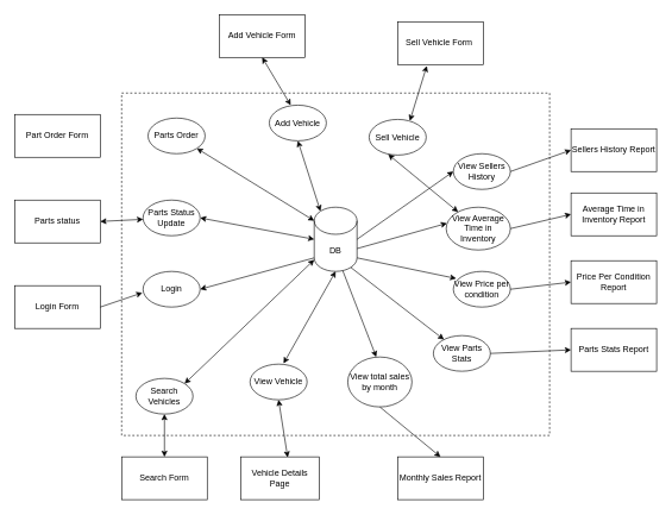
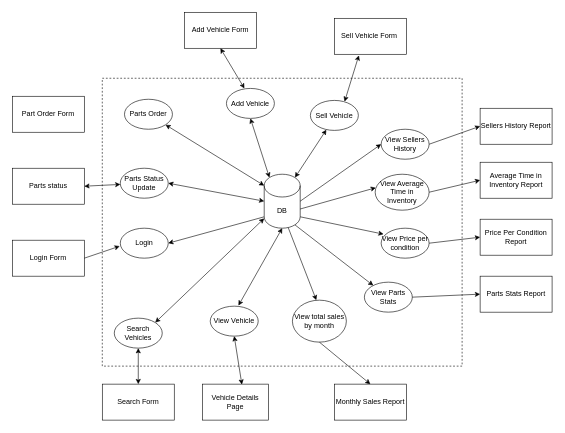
- <mxCell id="39" value="" style="endArrow=classic;html=1;rounded=0;exitX=0.333;exitY=0.979;exitDx=0;exitDy=0;exitPerimeter=0;startArrow=classic;startFill=1;" parent="1" source="16" target="19" edge="1"><mxGeometry width="50" height="50" relative="1" as="geometry"><mxPoint x="450" y="390" as="sourcePoint" /><mxPoint x="500" y="340" as="targetPoint" /></mxGeometry></mxCell>
+ <mxCell id="39" value="" style="endArrow=classic;html=1;rounded=0;exitX=0.333;exitY=0.979;exitDx=0;exitDy=0;exitPerimeter=0;entryX=0.855;entryY=0;entryDx=0;entryDy=5.51;entryPerimeter=0;startArrow=classic;startFill=1;" parent="1" source="16" target="2" edge="1"><mxGeometry width="50" height="50" relative="1" as="geometry"><mxPoint x="450" y="390" as="sourcePoint" /><mxPoint x="500" y="340" as="targetPoint" /></mxGeometry></mxCell>
